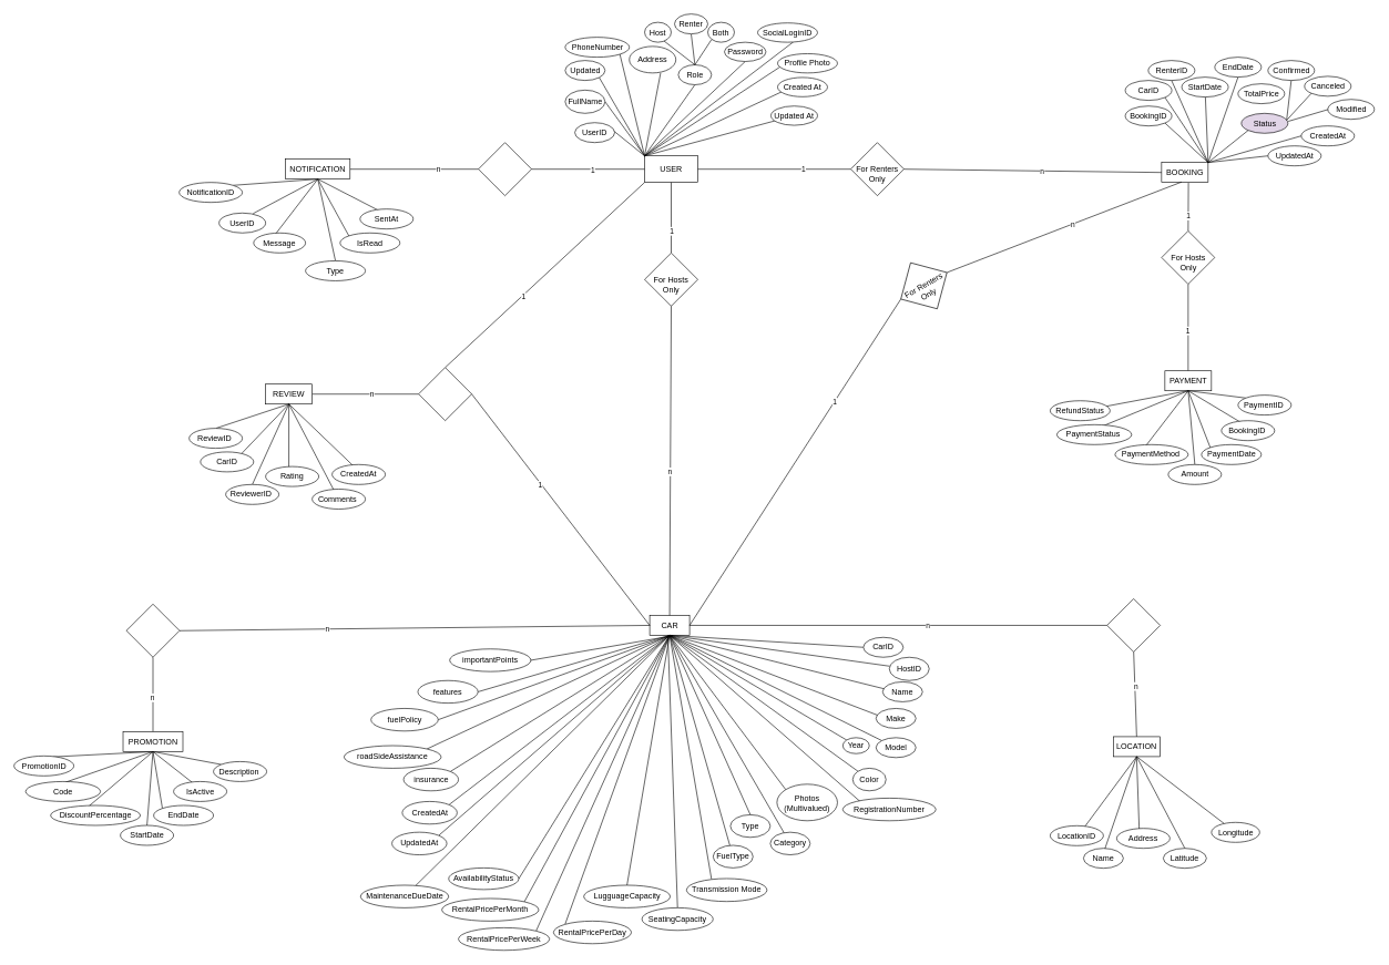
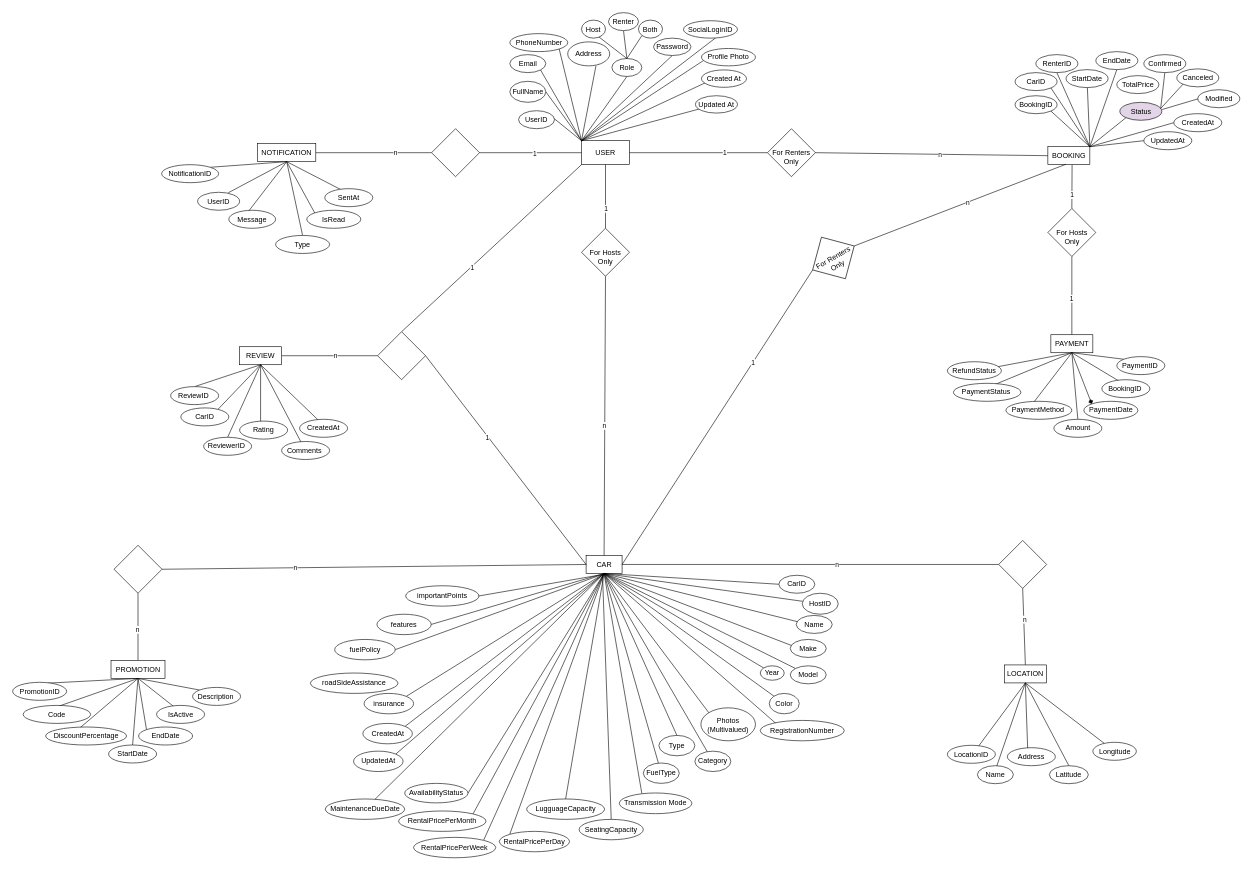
- <mxCell id="8" value="Updated" style="ellipse;whiteSpace=wrap;html=1;" parent="1" vertex="1"><mxGeometry x="849.5" y="90" width="60" height="30" as="geometry" /></mxCell>
+ <mxCell id="8" value="Email" style="ellipse;whiteSpace=wrap;html=1;" parent="1" vertex="1"><mxGeometry x="849.5" y="90" width="60" height="30" as="geometry" /></mxCell>
- <mxCell id="107" value="" style="endArrow=none;html=1;rounded=0;entryX=0;entryY=0;entryDx=0;entryDy=0;exitX=0.5;exitY=1;exitDx=0;exitDy=0;" parent="1" source="102" target="108" edge="1"><mxGeometry width="50" height="50" relative="1" as="geometry"><mxPoint x="1856.5" y="589" as="sourcePoint" /><mxPoint x="2172.85" y="495" as="targetPoint" /></mxGeometry></mxCell>
+ <mxCell id="107" value="" style="endArrow=diamond;html=1;rounded=0;entryX=0;entryY=0;entryDx=0;entryDy=0;exitX=0.5;exitY=1;exitDx=0;exitDy=0;" parent="1" source="102" target="108" edge="1"><mxGeometry width="50" height="50" relative="1" as="geometry"><mxPoint x="1856.5" y="589" as="sourcePoint" /><mxPoint x="2172.85" y="495" as="targetPoint" /></mxGeometry></mxCell>
- <mxCell id="209" value="" style="endArrow=none;html=1;rounded=0;exitX=0.5;exitY=1;exitDx=0;exitDy=0;entryX=1;entryY=0;entryDx=0;entryDy=0;" edge="1" parent="1" target="210" source="31"><mxGeometry width="50" height="50" relative="1" as="geometry"><mxPoint x="976.63" y="879.5" as="sourcePoint" /><mxPoint x="1059.28" y="1123.42" as="targetPoint" /></mxGeometry></mxCell>
